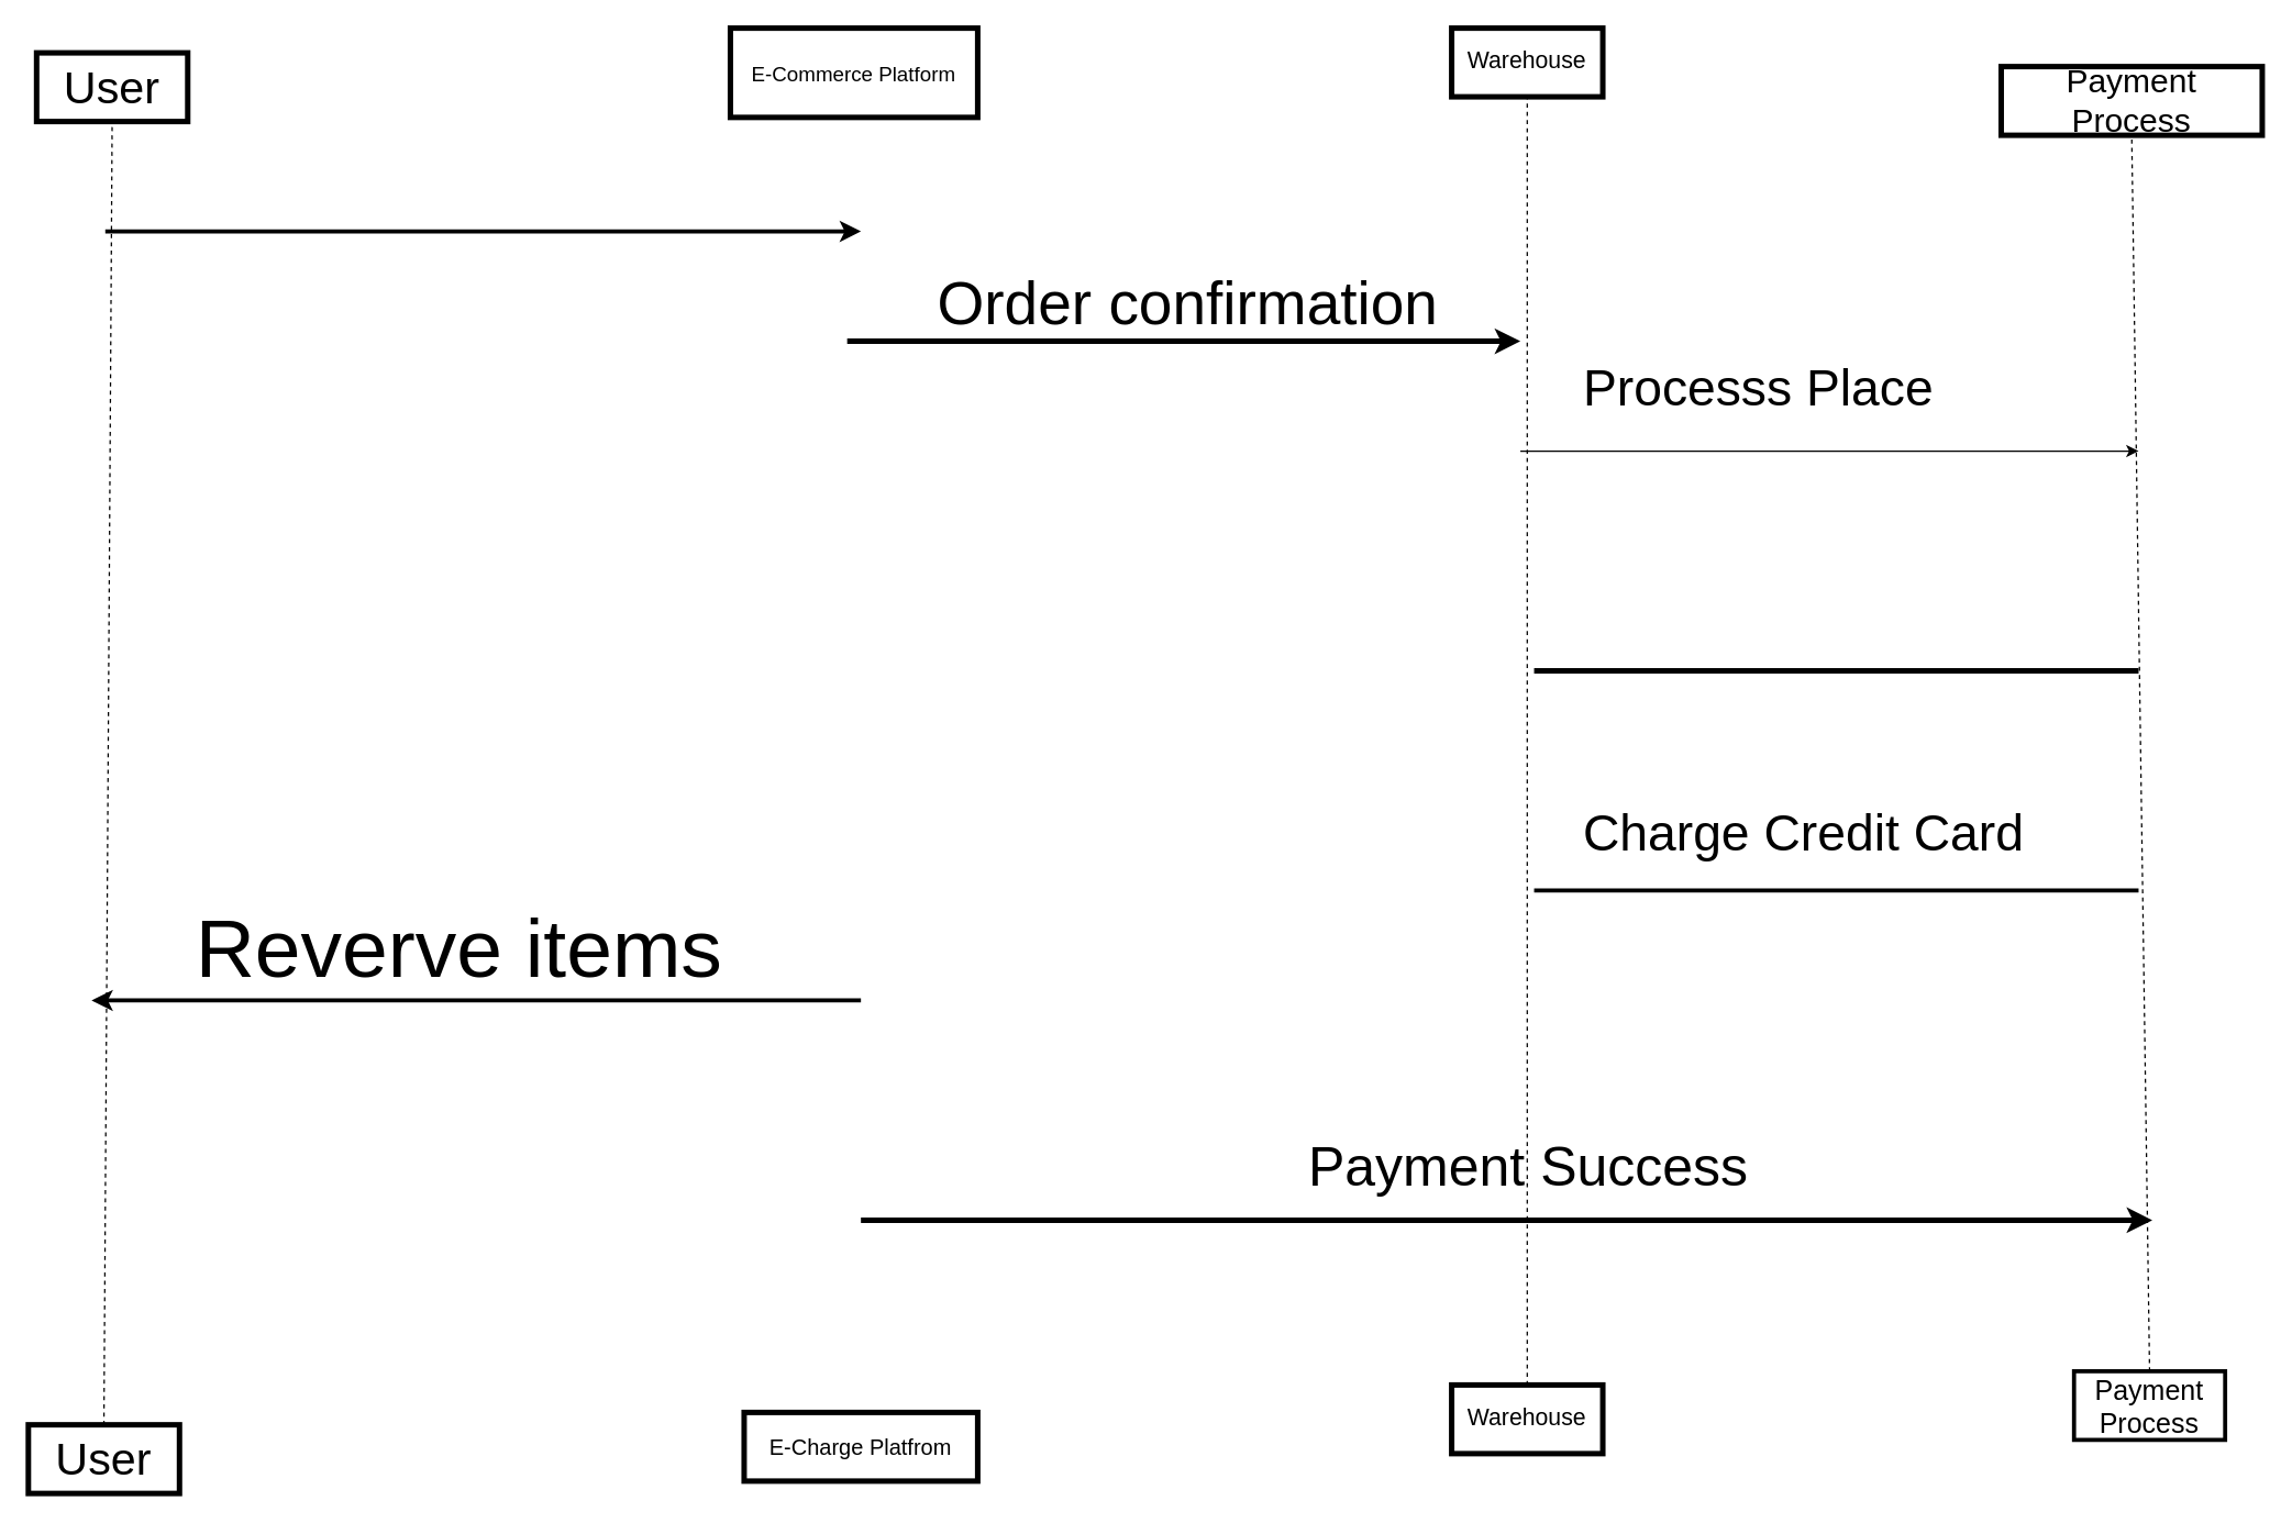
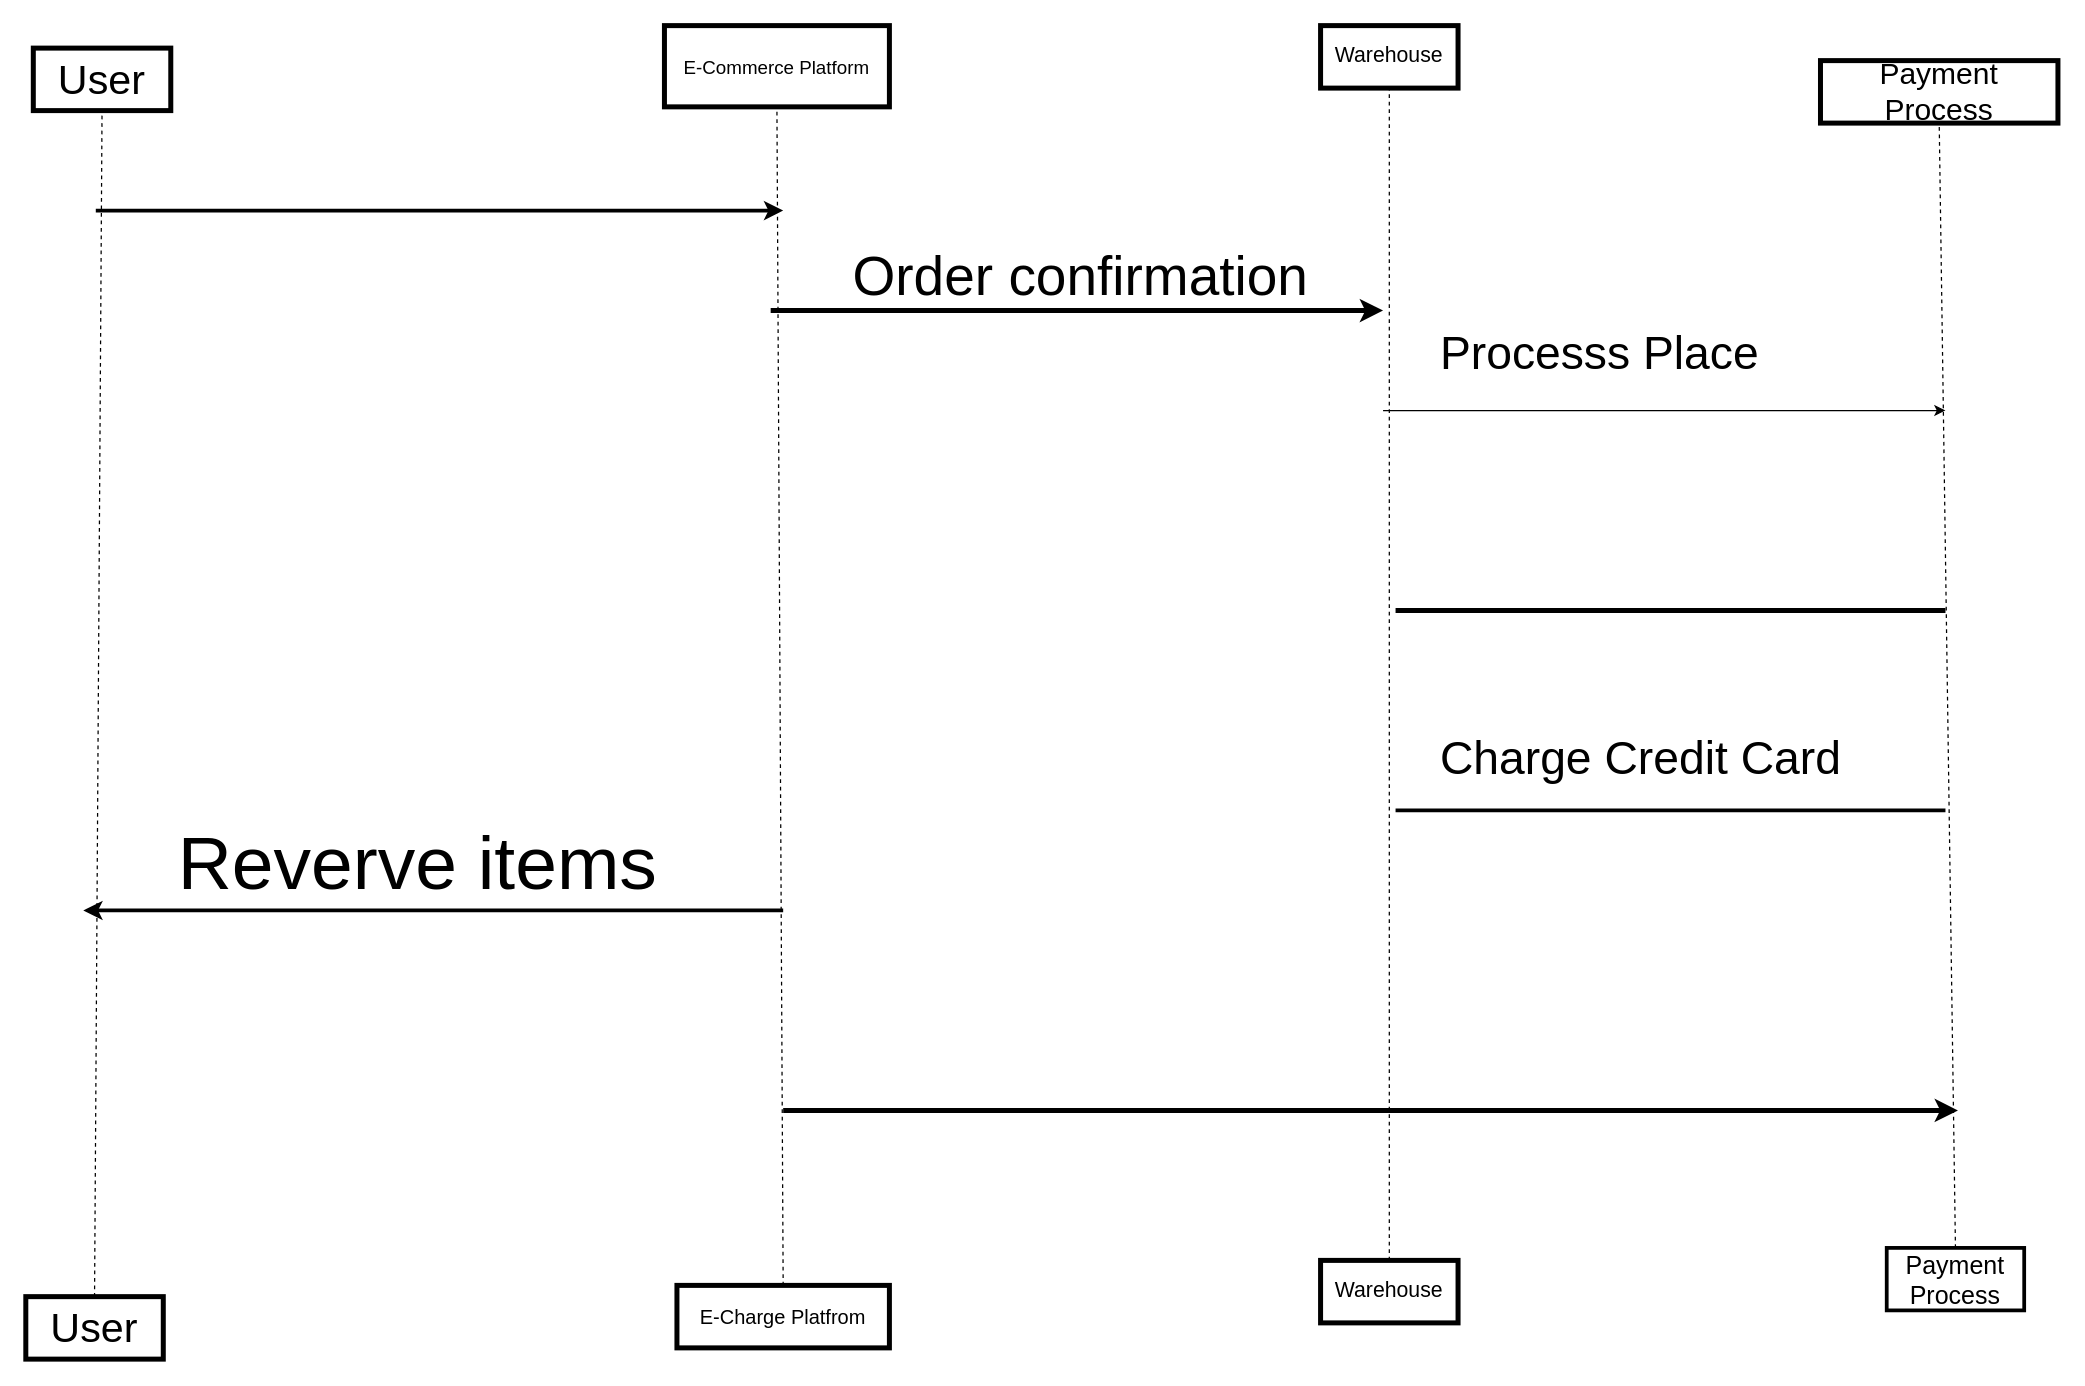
+ <mxCell id="11" value="" style="endArrow=none;dashed=1;html=1;rounded=0;entryX=0.5;entryY=1;entryDx=0;entryDy=0;exitX=0.5;exitY=0;exitDx=0;exitDy=0;" edge="1" parent="1" source="5" target="4"><mxGeometry width="50" height="50" relative="1" as="geometry"><mxPoint x="386" y="588" as="sourcePoint" /><mxPoint x="436" y="538" as="targetPoint" /></mxGeometry></mxCell>
- <mxCell id="22" value="&lt;font style=&quot;font-size: 40px;&quot;&gt;Payment Success&lt;/font&gt;" style="text;strokeColor=none;fillColor=none;align=left;verticalAlign=top;spacingLeft=4;spacingRight=4;overflow=hidden;rotatable=0;points=[[0,0.5],[1,0.5]];portConstraint=eastwest;whiteSpace=wrap;html=1;" vertex="1" parent="1"><mxGeometry x="946" y="818" width="400" height="86" as="geometry" /></mxCell>
